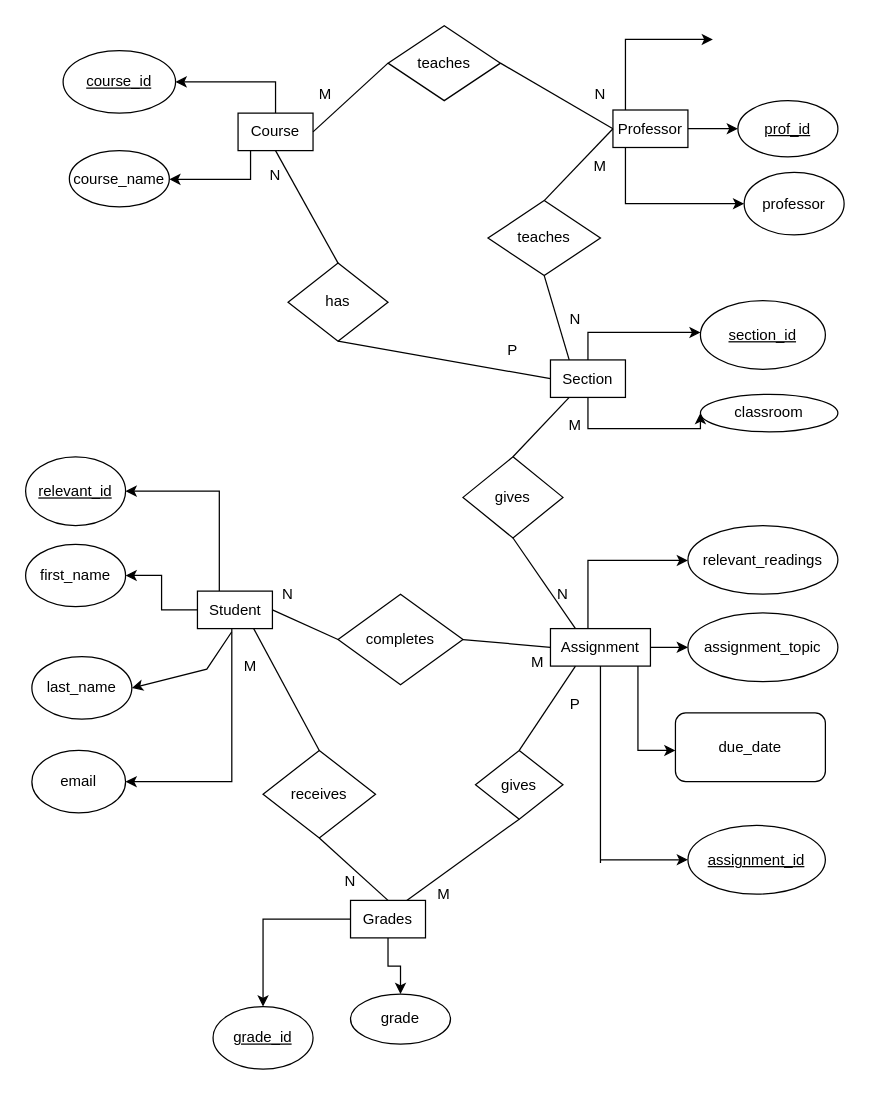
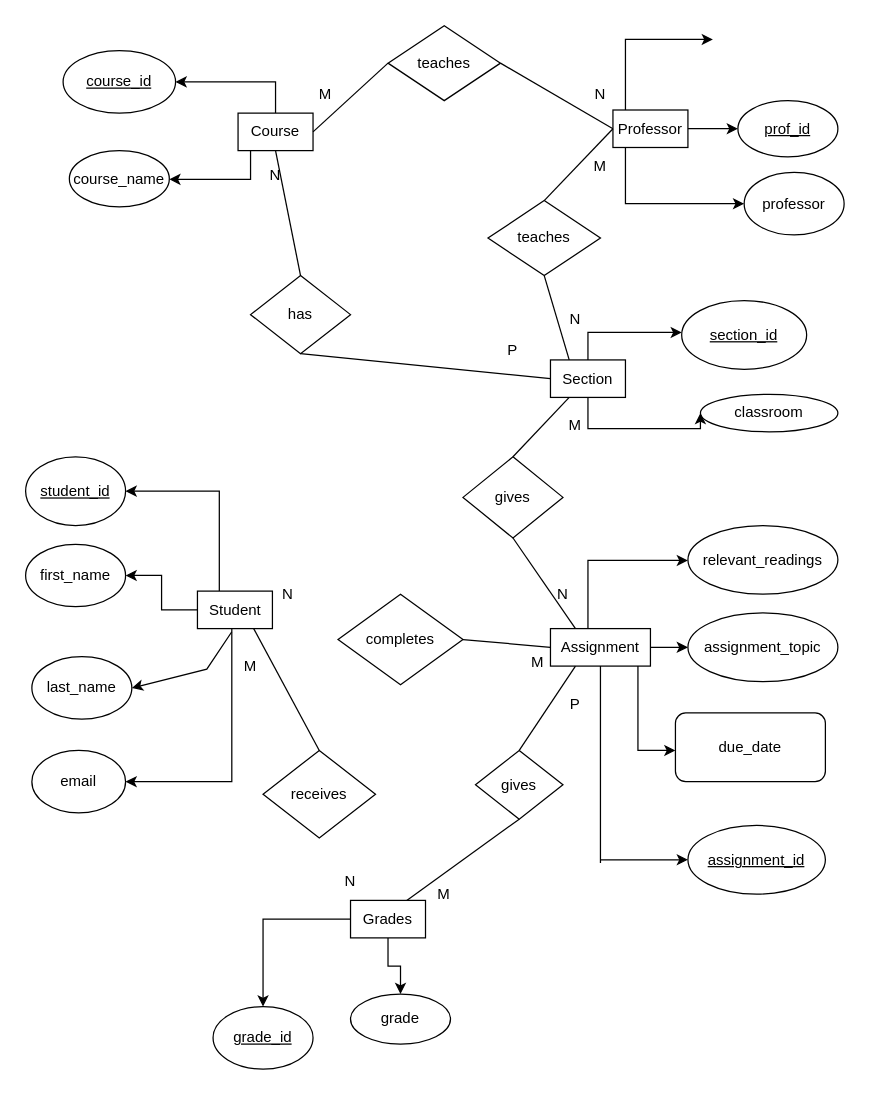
- <mxCell id="42" value="has" style="rhombus;whiteSpace=wrap;html=1;fillColor=none;" vertex="1" parent="1"><mxGeometry x="230" y="210" width="80" height="62.5" as="geometry" /></mxCell>
+ <mxCell id="42" value="has" style="rhombus;whiteSpace=wrap;html=1;fillColor=none;" vertex="1" parent="1"><mxGeometry x="200" y="220" width="80" height="62.5" as="geometry" /></mxCell>
- <mxCell id="38" value="&lt;u&gt;section_id&lt;/u&gt;" style="ellipse;whiteSpace=wrap;html=1;fillColor=none;gradientColor=none;rounded=0;" vertex="1" parent="1"><mxGeometry x="560" y="240" width="100" height="55" as="geometry" /></mxCell>
+ <mxCell id="38" value="&lt;u&gt;section_id&lt;/u&gt;" style="ellipse;whiteSpace=wrap;html=1;fillColor=none;gradientColor=none;rounded=0;" vertex="1" parent="1"><mxGeometry x="545" y="240" width="100" height="55" as="geometry" /></mxCell>
- <mxCell id="25" value="&lt;u&gt;relevant_id&lt;/u&gt;" style="ellipse;whiteSpace=wrap;html=1;fillColor=none;gradientColor=none;rounded=0;" vertex="1" parent="1"><mxGeometry x="20" y="365" width="80" height="55" as="geometry" /></mxCell>
+ <mxCell id="25" value="&lt;u&gt;student_id&lt;/u&gt;" style="ellipse;whiteSpace=wrap;html=1;fillColor=none;gradientColor=none;rounded=0;" vertex="1" parent="1"><mxGeometry x="20" y="365" width="80" height="55" as="geometry" /></mxCell>
- <mxCell id="58" value="" style="endArrow=none;html=1;rounded=0;exitX=1;exitY=0.5;exitDx=0;exitDy=0;entryX=0;entryY=0.5;entryDx=0;entryDy=0;" edge="1" parent="1" source="9" target="43"><mxGeometry width="50" height="50" relative="1" as="geometry"><mxPoint x="400" y="410" as="sourcePoint" /><mxPoint x="450" y="360" as="targetPoint" /></mxGeometry></mxCell>
- <mxCell id="62" value="" style="endArrow=none;html=1;rounded=0;exitX=0.5;exitY=0;exitDx=0;exitDy=0;entryX=0.5;entryY=1;entryDx=0;entryDy=0;" edge="1" parent="1" source="33" target="47"><mxGeometry width="50" height="50" relative="1" as="geometry"><mxPoint x="320" y="625" as="sourcePoint" /><mxPoint x="370" y="575" as="targetPoint" /></mxGeometry></mxCell>
